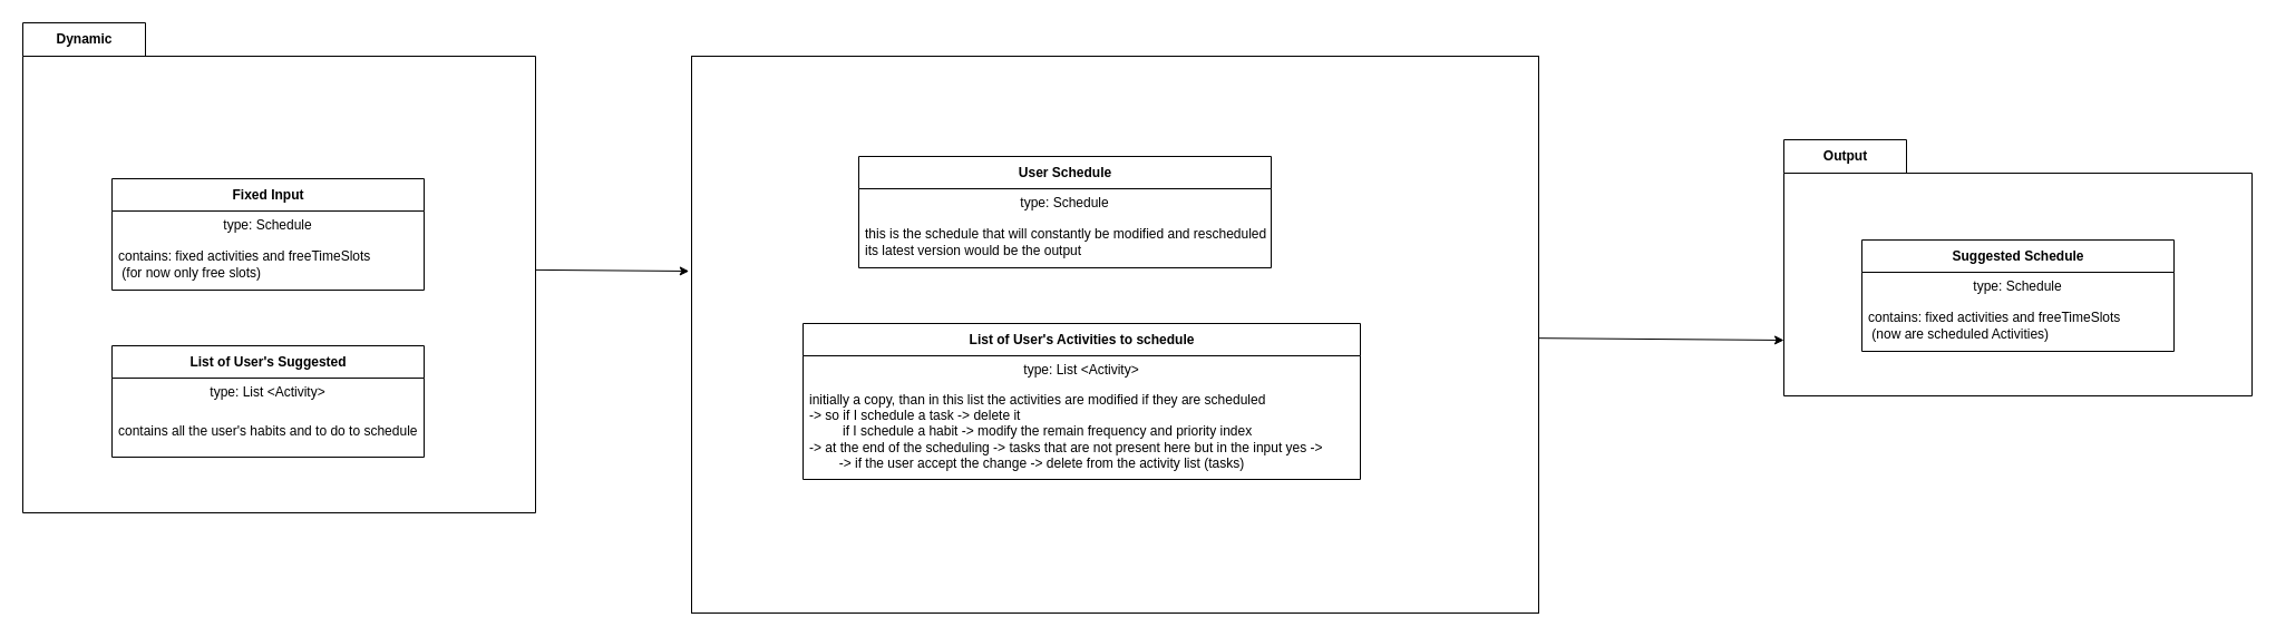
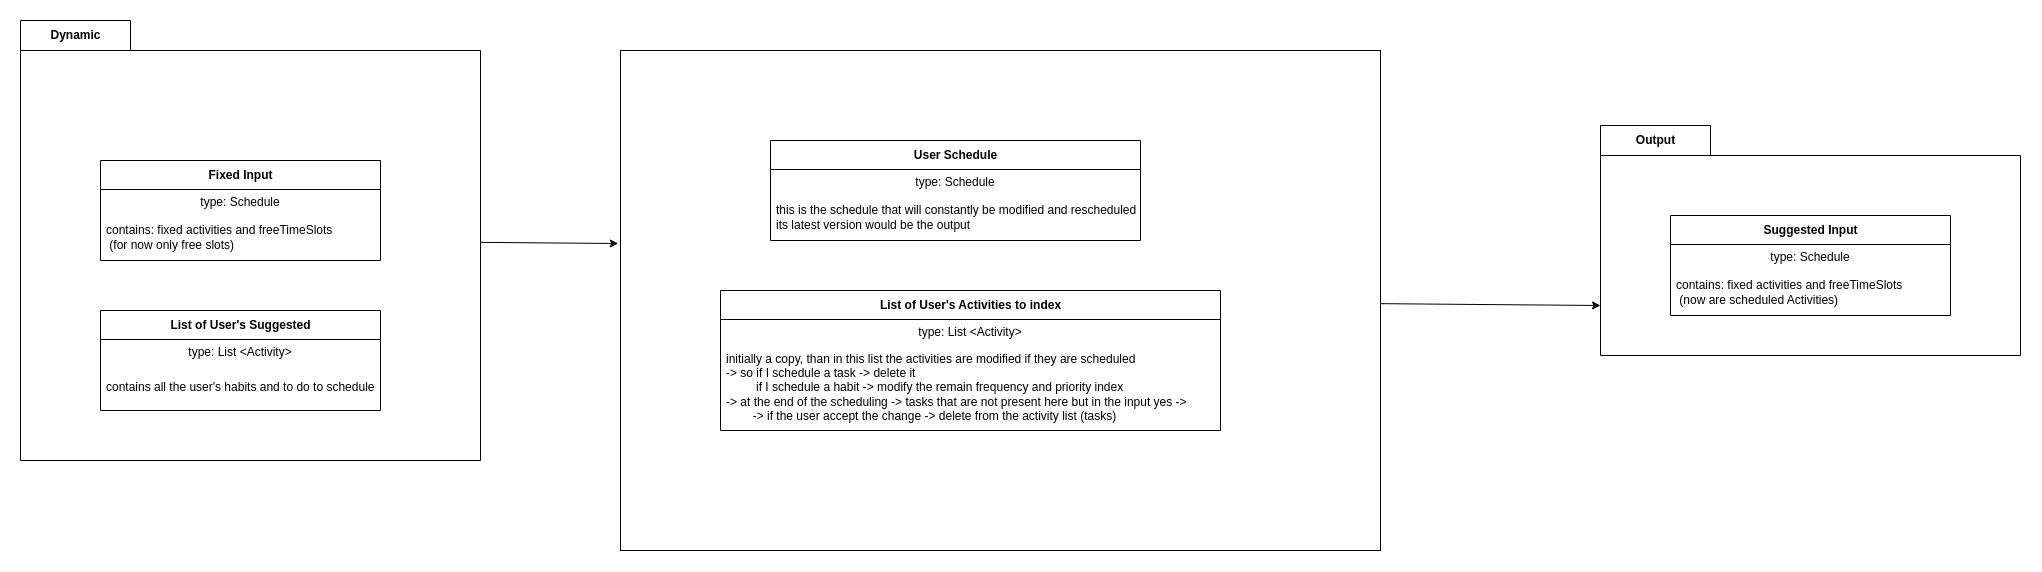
- <mxCell id="21" value="Suggested Schedule" style="swimlane;fontStyle=1;align=center;verticalAlign=middle;childLayout=stackLayout;horizontal=1;startSize=29;horizontalStack=0;resizeParent=1;resizeParentMax=0;resizeLast=0;collapsible=0;marginBottom=0;html=1;" parent="19" vertex="1"><mxGeometry x="70" y="90" width="280" height="100" as="geometry" /></mxCell>
+ <mxCell id="21" value="Suggested Input" style="swimlane;fontStyle=1;align=center;verticalAlign=middle;childLayout=stackLayout;horizontal=1;startSize=29;horizontalStack=0;resizeParent=1;resizeParentMax=0;resizeLast=0;collapsible=0;marginBottom=0;html=1;" parent="19" vertex="1"><mxGeometry x="70" y="90" width="280" height="100" as="geometry" /></mxCell>
- <mxCell id="8" value="List of User's Activities to schedule" style="swimlane;fontStyle=1;align=center;verticalAlign=middle;childLayout=stackLayout;horizontal=1;startSize=29;horizontalStack=0;resizeParent=1;resizeParentMax=0;resizeLast=0;collapsible=0;marginBottom=0;html=1;" parent="1" vertex="1"><mxGeometry x="720" y="290" width="500" height="140" as="geometry" /></mxCell>
+ <mxCell id="8" value="List of User's Activities to index" style="swimlane;fontStyle=1;align=center;verticalAlign=middle;childLayout=stackLayout;horizontal=1;startSize=29;horizontalStack=0;resizeParent=1;resizeParentMax=0;resizeLast=0;collapsible=0;marginBottom=0;html=1;" parent="1" vertex="1"><mxGeometry x="720" y="290" width="500" height="140" as="geometry" /></mxCell>
